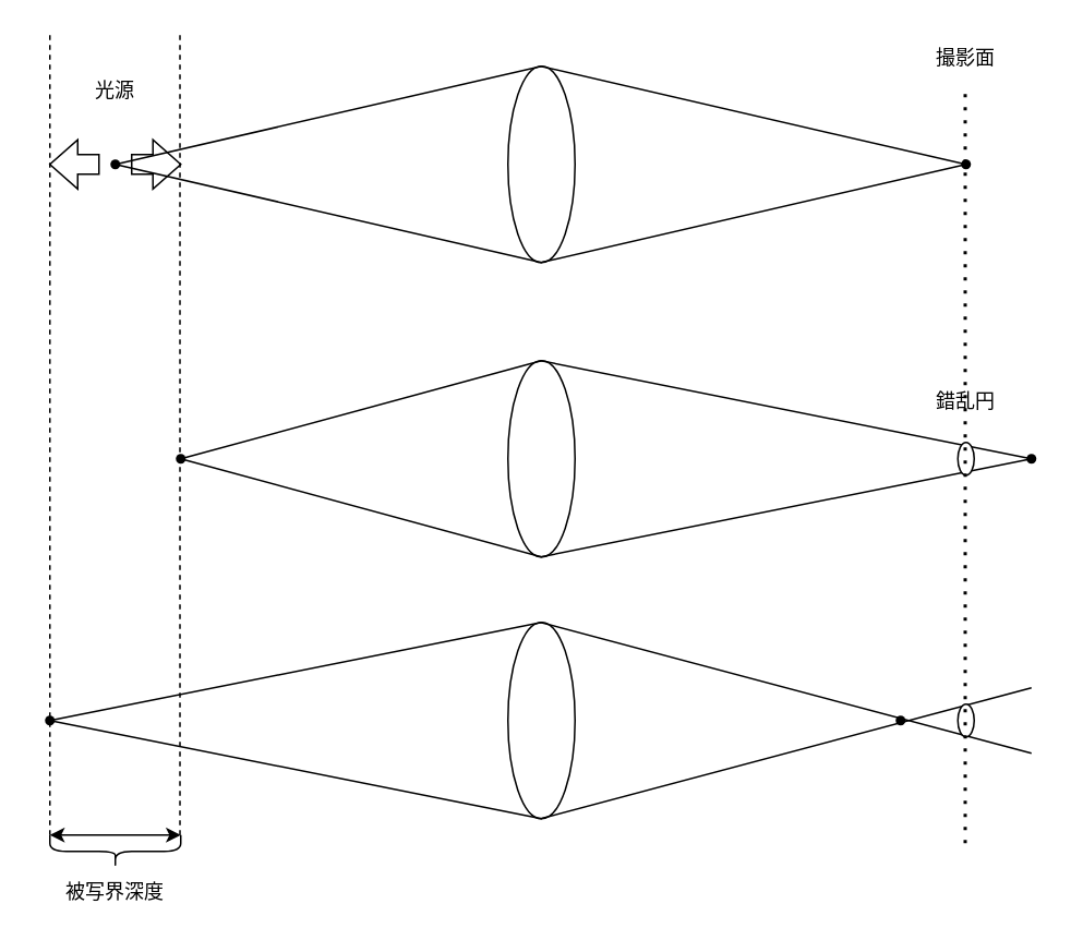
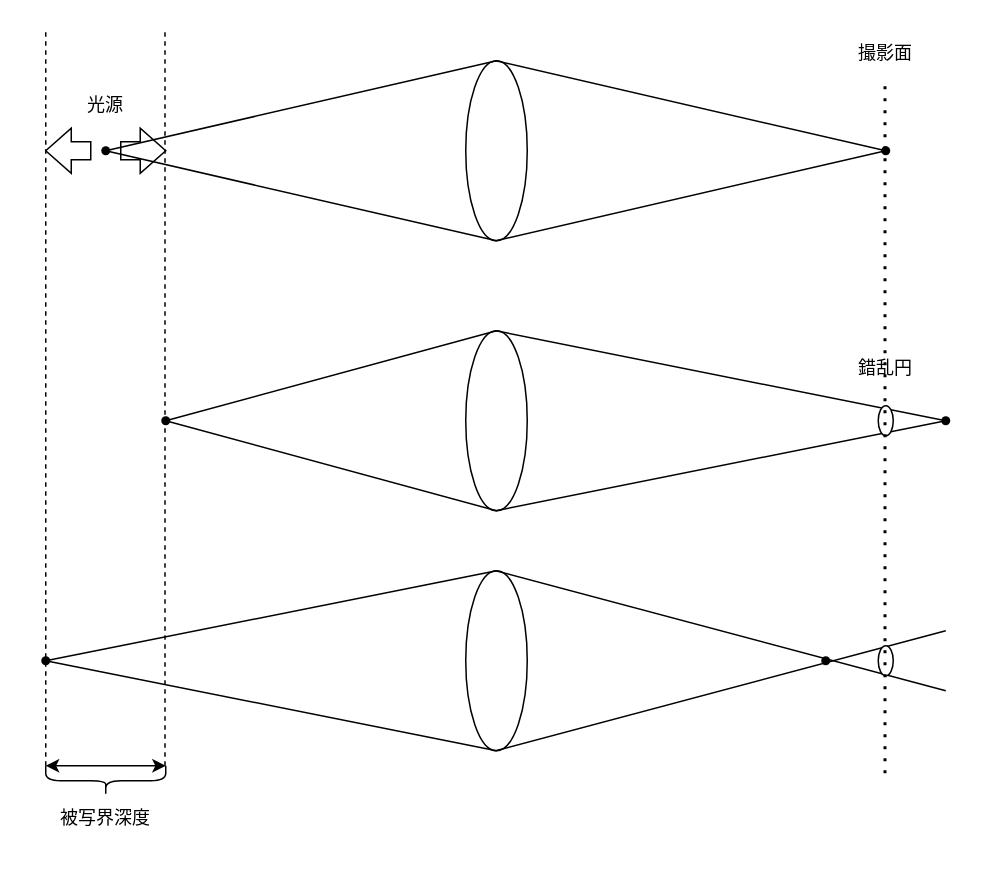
- <mxCell id="27" value="光源" style="text;html=1;align=center;verticalAlign=middle;whiteSpace=wrap;rounded=0;" vertex="1" parent="1"><mxGeometry x="40" y="40" width="60" height="30" as="geometry" /></mxCell>
+ <mxCell id="27" value="光源" style="text;html=1;align=center;verticalAlign=middle;whiteSpace=wrap;rounded=0;" vertex="1" parent="1"><mxGeometry x="40" y="55" width="60" height="30" as="geometry" /></mxCell>
